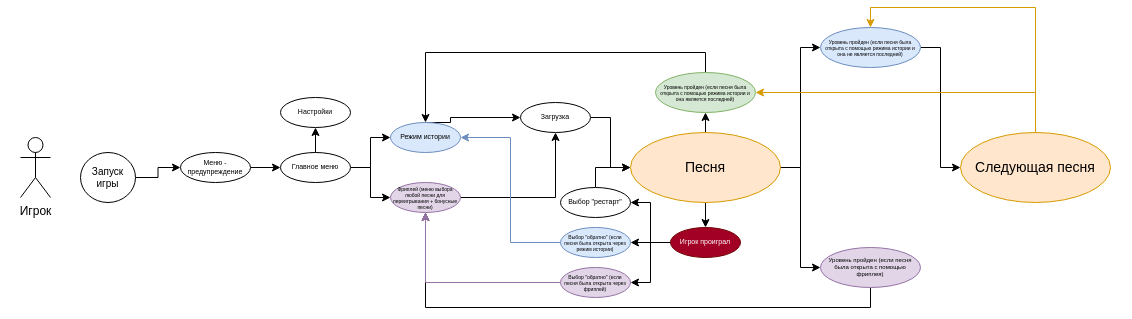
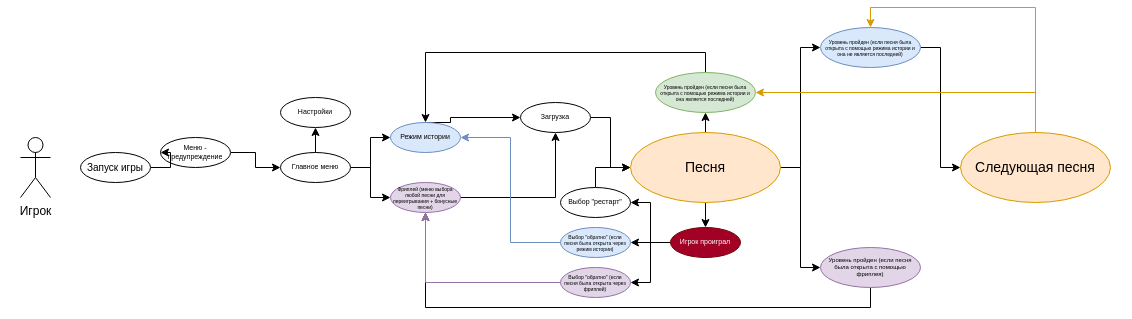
- <mxCell id="4" value="Меню - предупреждение" style="ellipse;whiteSpace=wrap;html=1;fontSize=7;" vertex="1" parent="1"><mxGeometry x="180" y="145" width="70" height="30" as="geometry" /></mxCell>
+ <mxCell id="4" value="Меню - предупреждение" style="ellipse;whiteSpace=wrap;html=1;fontSize=7;" vertex="1" parent="1"><mxGeometry x="160" y="130" width="70" height="30" as="geometry" /></mxCell>
- <mxCell id="6" value="Запуск игры" style="ellipse;whiteSpace=wrap;html=1;fontSize=10;" vertex="1" parent="1"><mxGeometry x="80" y="145" width="55" height="50" as="geometry" /></mxCell>
+ <mxCell id="6" value="Запуск игры" style="ellipse;whiteSpace=wrap;html=1;fontSize=10;" vertex="1" parent="1"><mxGeometry x="80" y="145" width="70" height="30" as="geometry" /></mxCell>
